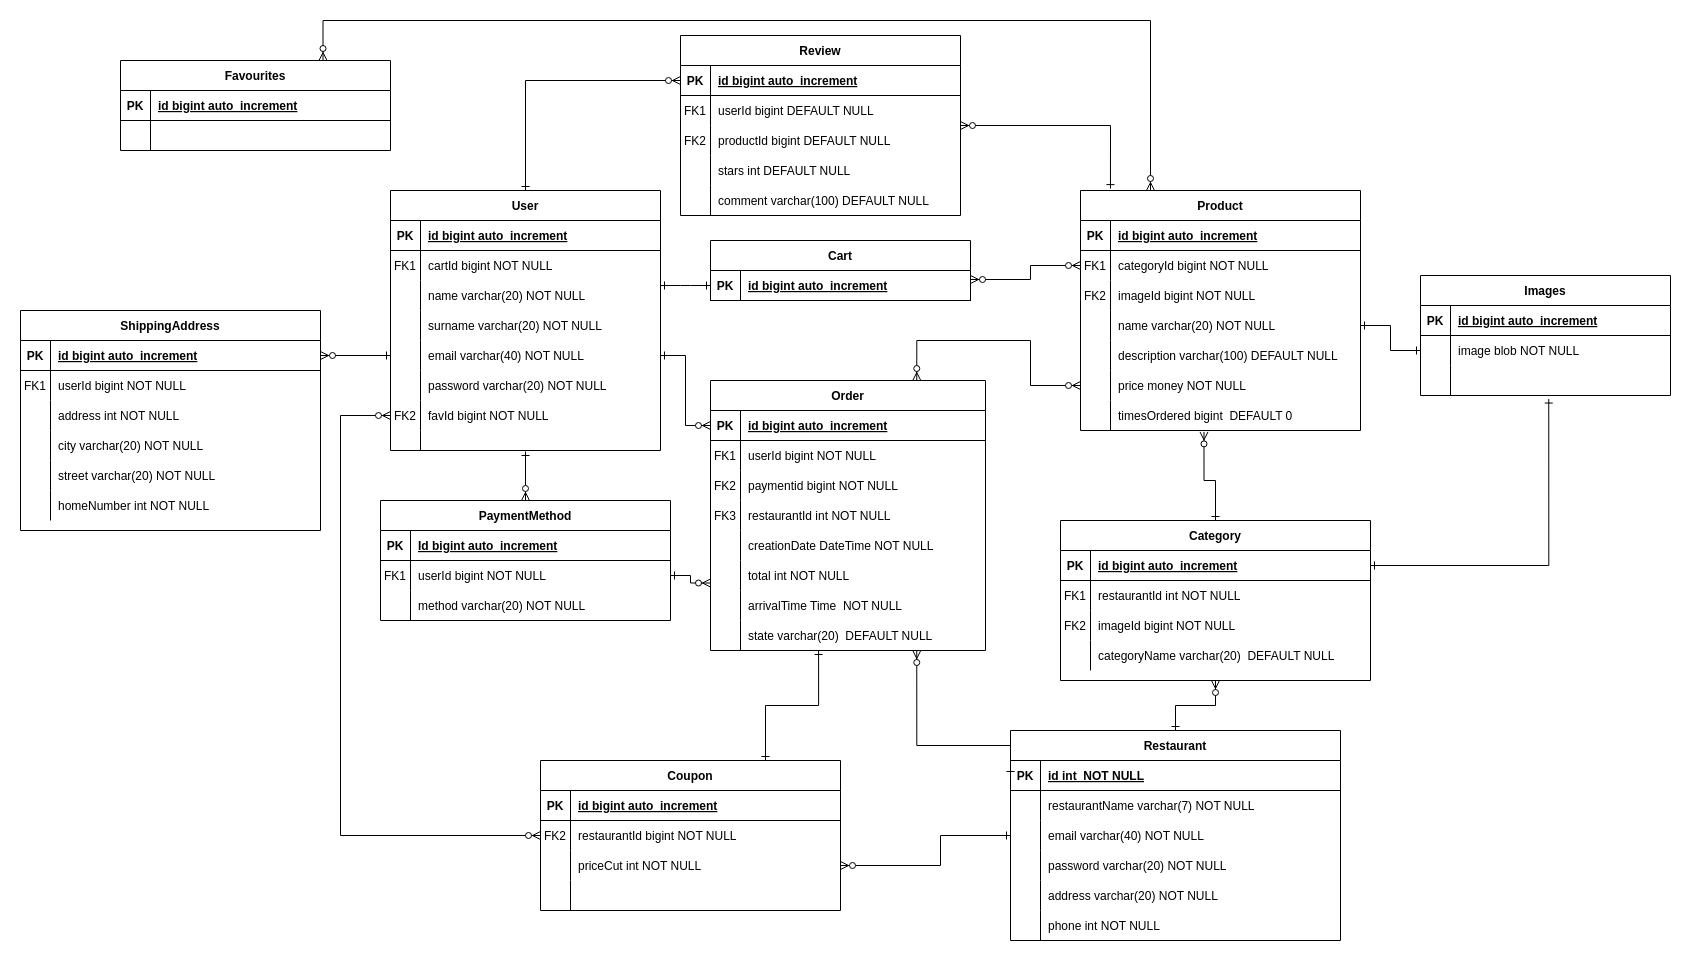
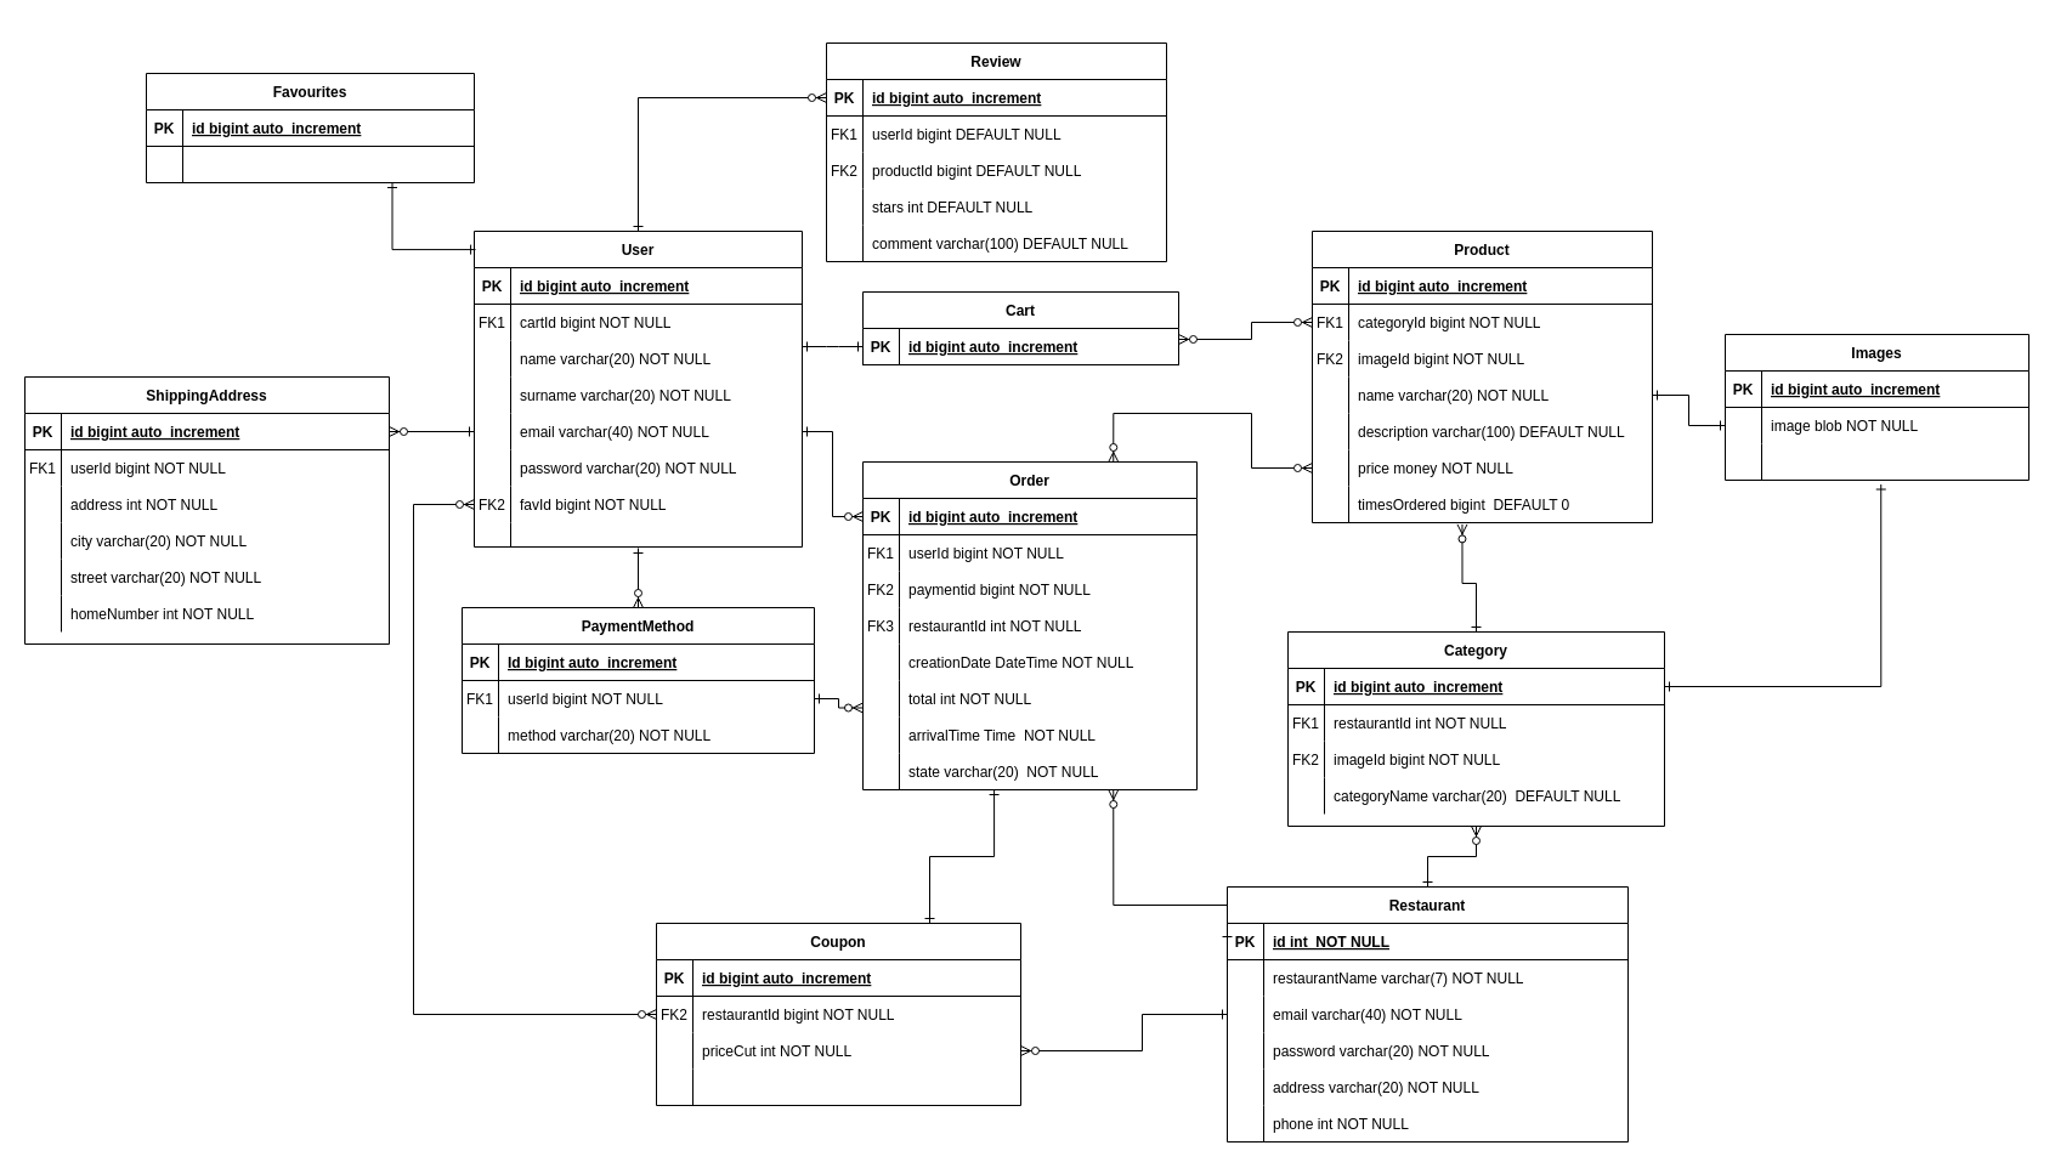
- <mxCell id="166" style="edgeStyle=orthogonalEdgeStyle;rounded=0;orthogonalLoop=1;jettySize=auto;html=1;exitX=0.75;exitY=0;exitDx=0;exitDy=0;entryX=0.25;entryY=0;entryDx=0;entryDy=0;startArrow=ERzeroToMany;startFill=1;endArrow=ERzeroToMany;endFill=1;" parent="1" source="167" target="72" edge="1"><mxGeometry relative="1" as="geometry"><Array as="points"><mxPoint x="323" y="20" /><mxPoint x="1150" y="20" /></Array></mxGeometry></mxCell>
- <mxCell id="174" style="edgeStyle=orthogonalEdgeStyle;rounded=0;orthogonalLoop=1;jettySize=auto;html=1;exitX=1;exitY=0.5;exitDx=0;exitDy=0;startArrow=ERzeroToMany;startFill=1;endArrow=ERone;endFill=0;entryX=0.107;entryY=-0.008;entryDx=0;entryDy=0;entryPerimeter=0;" parent="1" source="175" target="72" edge="1"><mxGeometry relative="1" as="geometry"><mxPoint x="1060" y="125" as="targetPoint" /><Array as="points"><mxPoint x="1110" y="125" /></Array></mxGeometry></mxCell>
+ <mxCell id="165" style="edgeStyle=orthogonalEdgeStyle;rounded=0;orthogonalLoop=1;jettySize=auto;html=1;exitX=0.75;exitY=1;exitDx=0;exitDy=0;entryX=0.004;entryY=0.058;entryDx=0;entryDy=0;entryPerimeter=0;startArrow=ERone;startFill=0;endArrow=ERone;endFill=0;" parent="1" source="167" target="3" edge="1"><mxGeometry relative="1" as="geometry"><Array as="points"><mxPoint x="323" y="205" /></Array></mxGeometry></mxCell>
- <mxCell id="69" value="state varchar(20)  DEFAULT NULL" style="shape=partialRectangle;connectable=0;fillColor=none;top=0;left=0;bottom=0;right=0;align=left;spacingLeft=6;overflow=hidden;" parent="67" vertex="1"><mxGeometry x="30" width="245" height="30" as="geometry" /></mxCell>
+ <mxCell id="69" value="state varchar(20)  NOT NULL" style="shape=partialRectangle;connectable=0;fillColor=none;top=0;left=0;bottom=0;right=0;align=left;spacingLeft=6;overflow=hidden;" parent="67" vertex="1"><mxGeometry x="30" width="245" height="30" as="geometry" /></mxCell>
